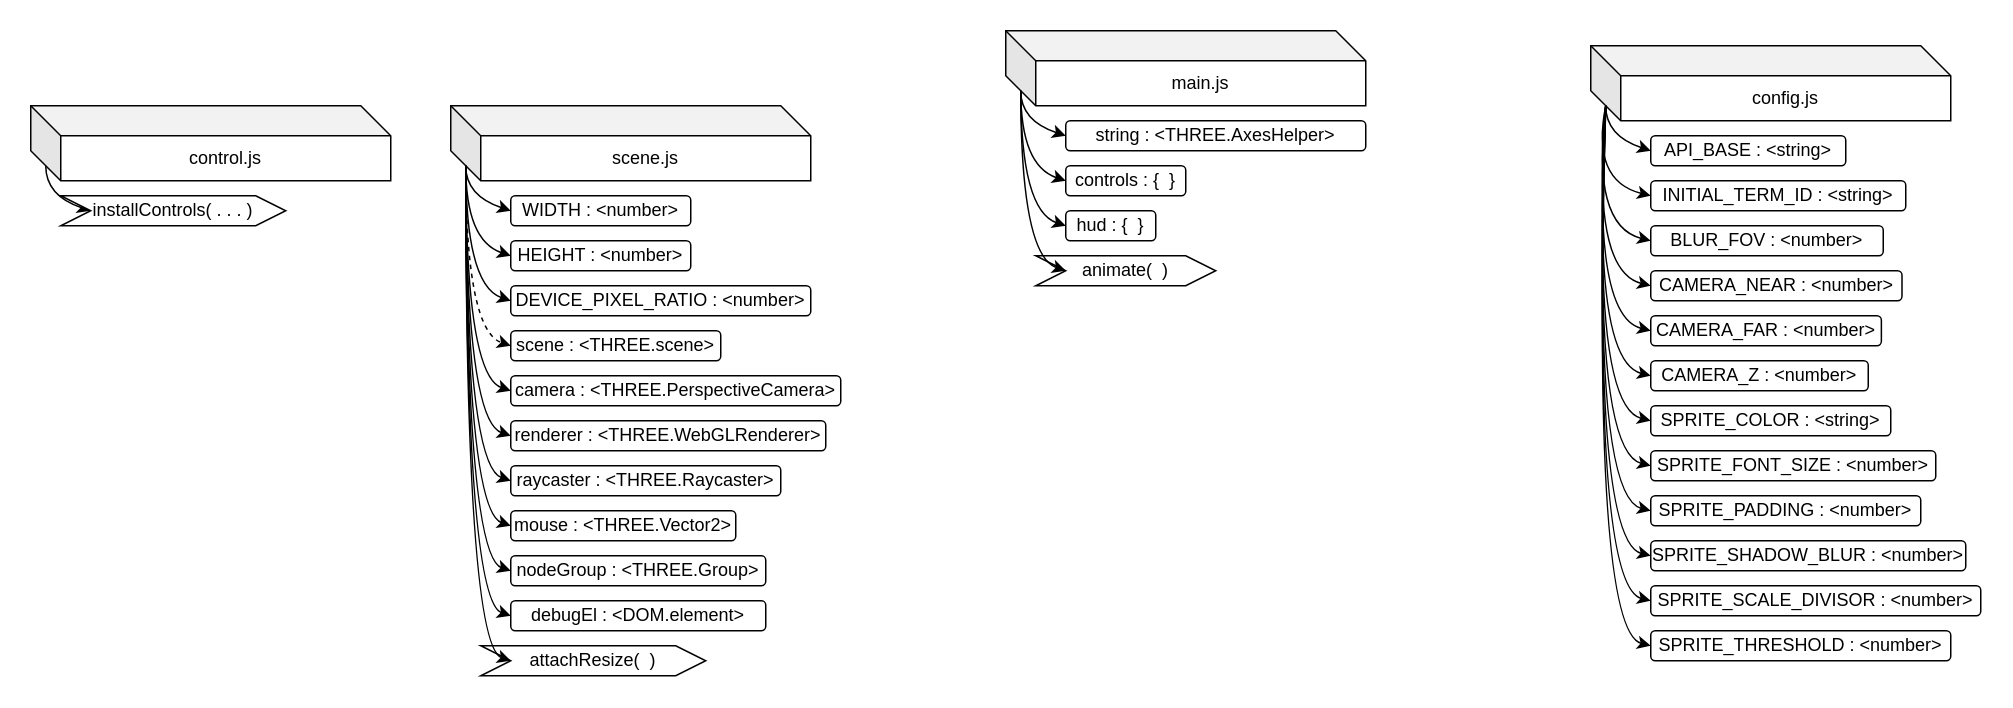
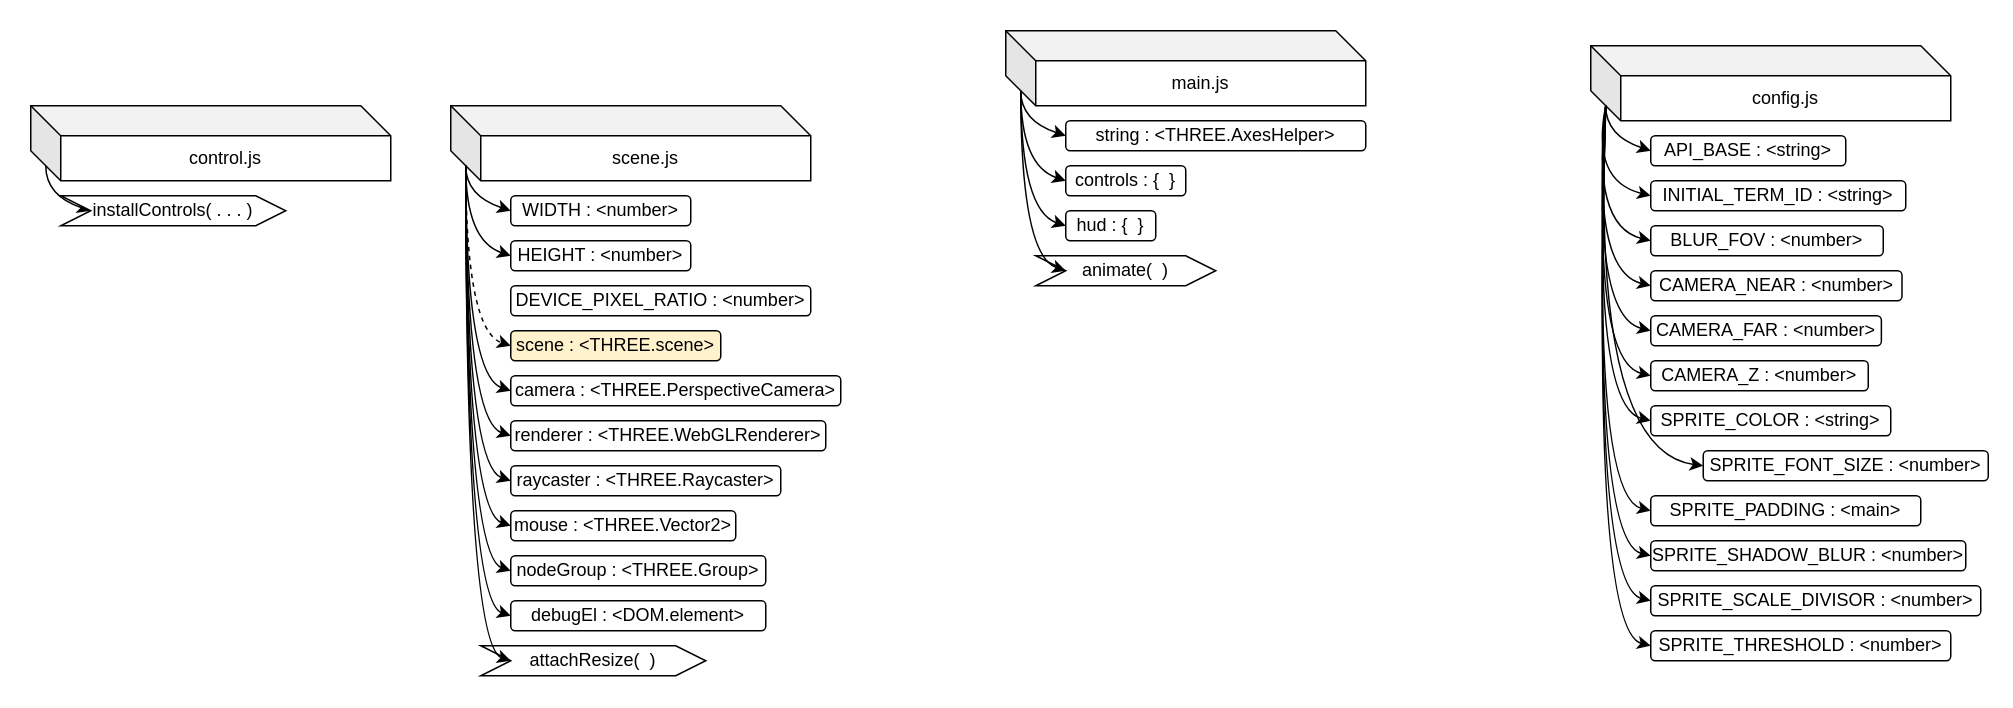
- <mxCell id="47" value="" style="curved=1;endArrow=classic;html=1;rounded=0;exitX=0;exitY=0;exitDx=10;exitDy=40;exitPerimeter=0;entryX=0;entryY=0.5;entryDx=0;entryDy=0;" edge="1" parent="1" source="33" target="37"><mxGeometry width="50" height="50" relative="1" as="geometry"><mxPoint x="310" y="140" as="sourcePoint" /><mxPoint x="330" y="200" as="targetPoint" /><Array as="points"><mxPoint x="310" y="190" /></Array></mxGeometry></mxCell>
- <mxCell id="38" value="scene : &amp;lt;THREE.scene&amp;gt;" style="rounded=1;whiteSpace=wrap;html=1;" vertex="1" parent="1"><mxGeometry x="340" y="220" width="140" height="20" as="geometry" /></mxCell>
+ <mxCell id="38" value="scene : &amp;lt;THREE.scene&amp;gt;" style="rounded=1;whiteSpace=wrap;html=1;fillColor=#fff2cc;" vertex="1" parent="1"><mxGeometry x="340" y="220" width="140" height="20" as="geometry" /></mxCell>
- <mxCell id="10" value="SPRITE_FONT_SIZE : &amp;lt;number&amp;gt;" style="rounded=1;whiteSpace=wrap;html=1;" vertex="1" parent="1"><mxGeometry x="1100" y="300" width="190" height="20" as="geometry" /></mxCell>
+ <mxCell id="10" value="SPRITE_FONT_SIZE : &amp;lt;number&amp;gt;" style="rounded=1;whiteSpace=wrap;html=1;" vertex="1" parent="1"><mxGeometry x="1135" y="300" width="190" height="20" as="geometry" /></mxCell>
- <mxCell id="11" value="SPRITE_PADDING : &amp;lt;number&amp;gt;" style="rounded=1;whiteSpace=wrap;html=1;" vertex="1" parent="1"><mxGeometry x="1100" y="330" width="180" height="20" as="geometry" /></mxCell>
+ <mxCell id="11" value="SPRITE_PADDING : &amp;lt;main&amp;gt;" style="rounded=1;whiteSpace=wrap;html=1;" vertex="1" parent="1"><mxGeometry x="1100" y="330" width="180" height="20" as="geometry" /></mxCell>
